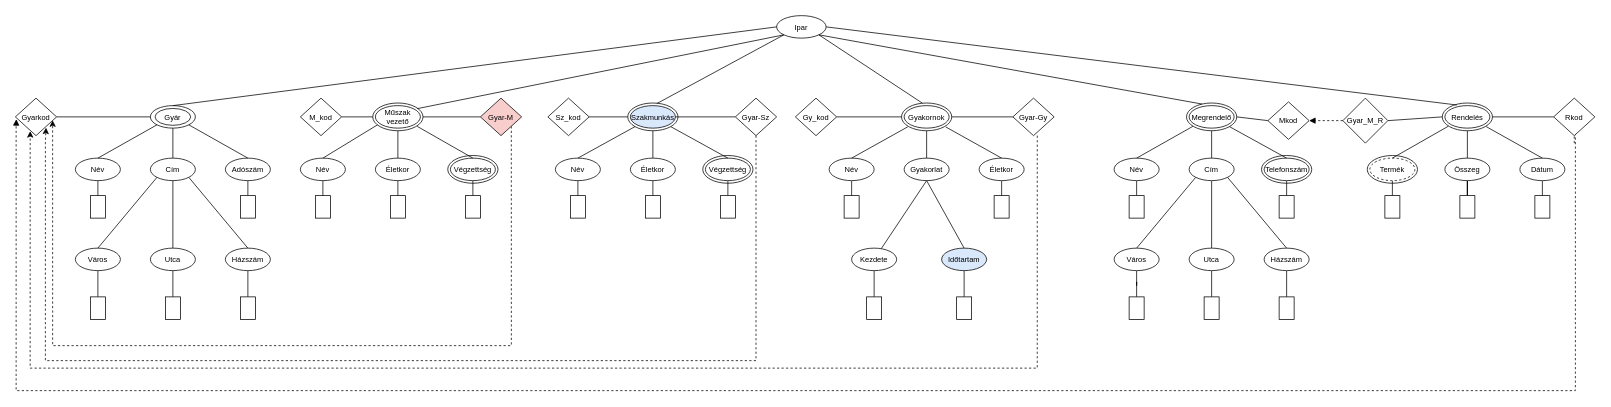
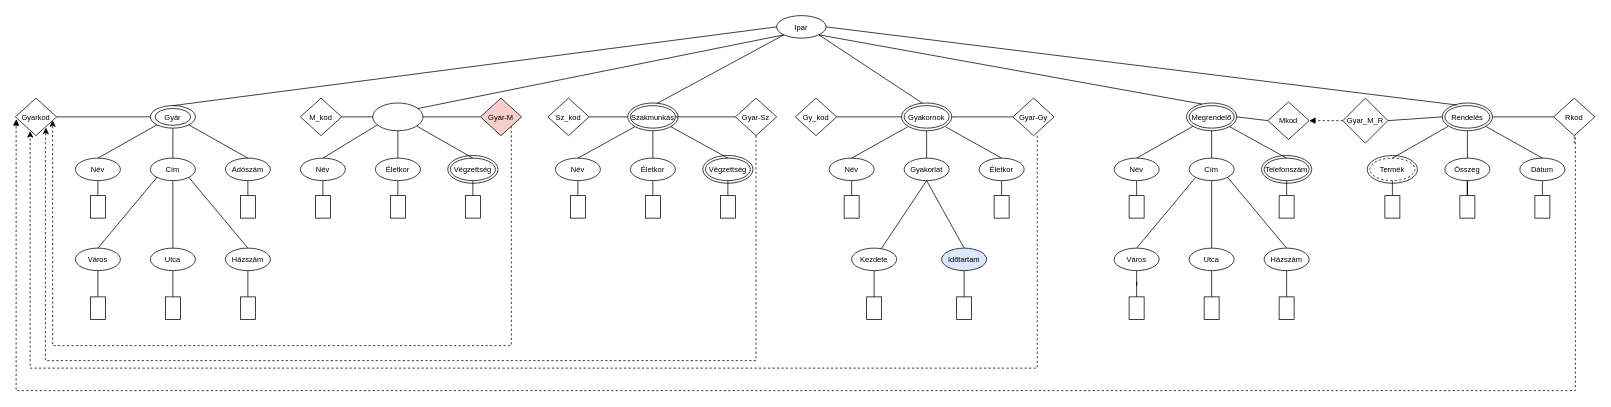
- <mxCell id="98" value="Műszak vezető" style="ellipse;whiteSpace=wrap;html=1;fontSize=10;" parent="1" vertex="1"><mxGeometry x="500" y="140" width="60" height="30" as="geometry" /></mxCell>
- <mxCell id="5" value="Szakmunkás" style="ellipse;whiteSpace=wrap;html=1;fontSize=10;fillColor=#dae8fc;" parent="1" vertex="1"><mxGeometry x="840" y="140" width="60" height="30" as="geometry" /></mxCell>
+ <mxCell id="5" value="Szakmunkás" style="ellipse;whiteSpace=wrap;html=1;fontSize=10;" parent="1" vertex="1"><mxGeometry x="840" y="140" width="60" height="30" as="geometry" /></mxCell>
